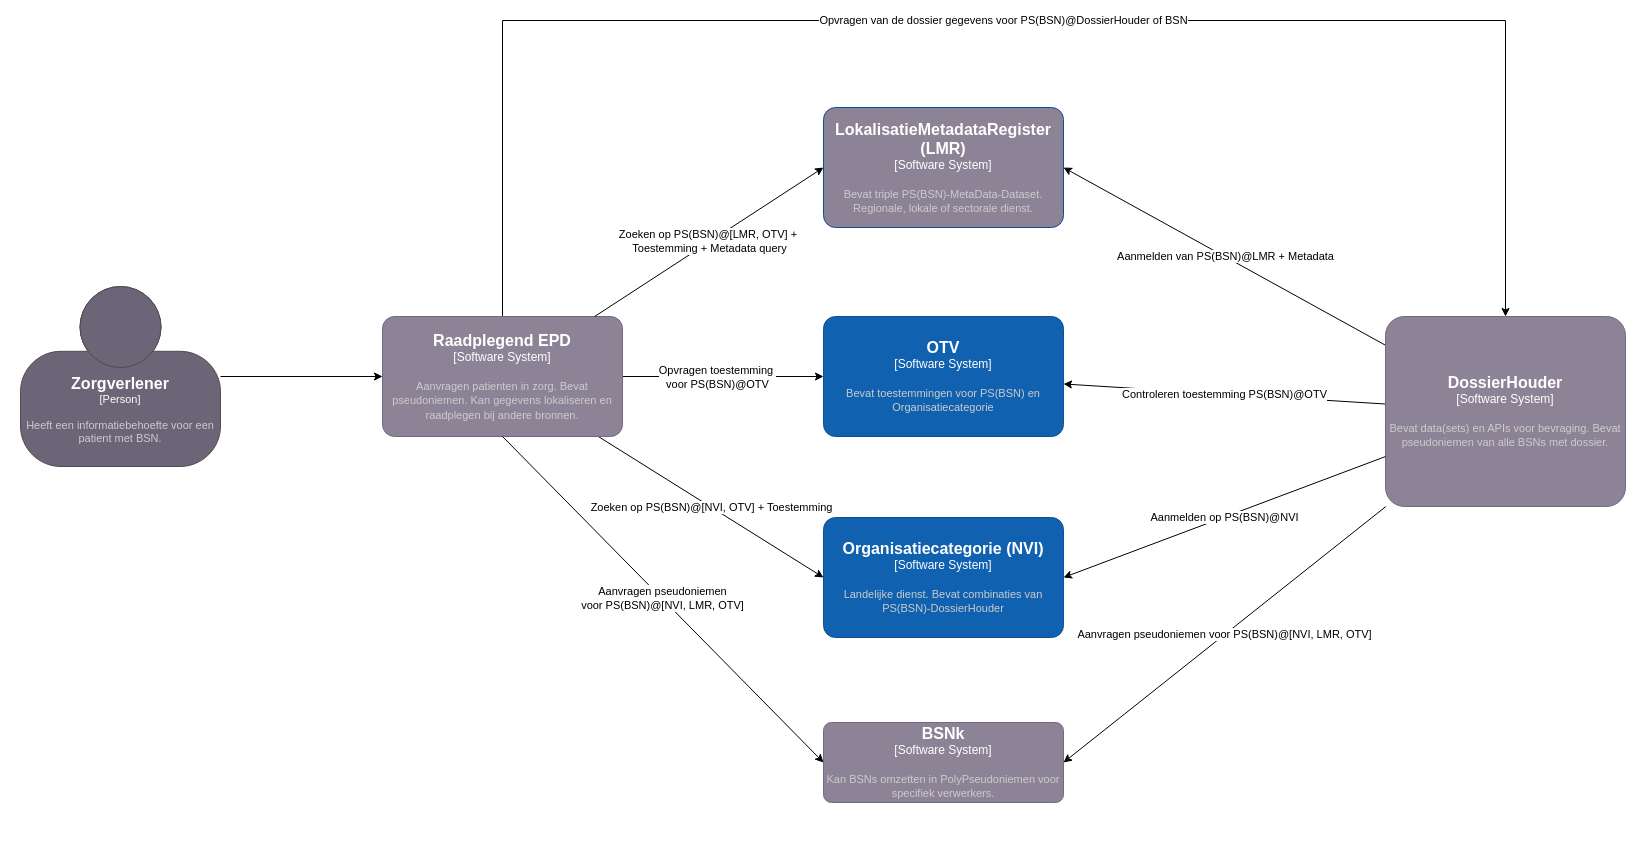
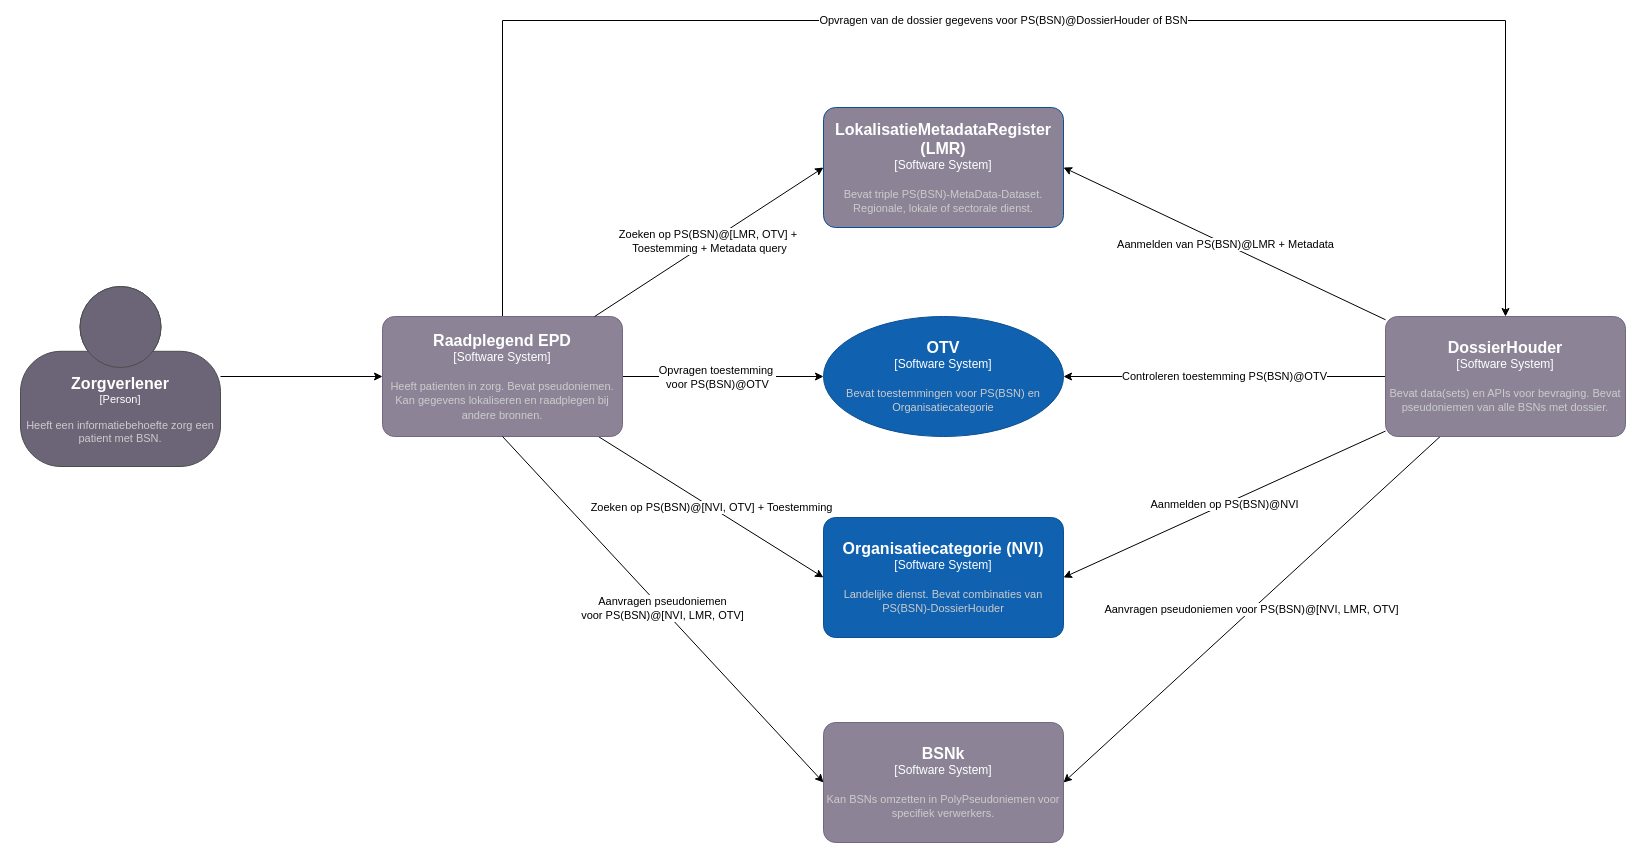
- <mxCell id="7" value="&lt;font style=&quot;font-size: 16px&quot;&gt;&lt;b&gt;Raadplegend EPD&lt;/b&gt;&lt;/font&gt;&lt;div&gt;[Software System]&lt;/div&gt;&lt;br&gt;&lt;div&gt;&lt;font style=&quot;font-size: 11px&quot;&gt;&lt;font color=&quot;#cccccc&quot;&gt;Aanvragen patienten in zorg. Bevat pseudoniemen. Kan gegevens lokaliseren en raadplegen bij andere bronnen.&lt;/font&gt;&lt;/div&gt;" style="rounded=1;whiteSpace=wrap;html=1;labelBackgroundColor=none;fillColor=#8C8496;fontColor=#ffffff;align=center;arcSize=10;strokeColor=#736782;metaEdit=1;resizable=0;points=[[0.25,0,0],[0.5,0,0],[0.75,0,0],[1,0.25,0],[1,0.5,0],[1,0.75,0],[0.75,1,0],[0.5,1,0],[0.25,1,0],[0,0.75,0],[0,0.5,0],[0,0.25,0]];" vertex="1" parent="1"><mxGeometry x="382" y="316" width="240" height="120" as="geometry" /></mxCell>
+ <mxCell id="7" value="&lt;font style=&quot;font-size: 16px&quot;&gt;&lt;b&gt;Raadplegend EPD&lt;/b&gt;&lt;/font&gt;&lt;div&gt;[Software System]&lt;/div&gt;&lt;br&gt;&lt;div&gt;&lt;font style=&quot;font-size: 11px&quot;&gt;&lt;font color=&quot;#cccccc&quot;&gt;Heeft patienten in zorg. Bevat pseudoniemen. Kan gegevens lokaliseren en raadplegen bij andere bronnen.&lt;/font&gt;&lt;/div&gt;" style="rounded=1;whiteSpace=wrap;html=1;labelBackgroundColor=none;fillColor=#8C8496;fontColor=#ffffff;align=center;arcSize=10;strokeColor=#736782;metaEdit=1;resizable=0;points=[[0.25,0,0],[0.5,0,0],[0.75,0,0],[1,0.25,0],[1,0.5,0],[1,0.75,0],[0.75,1,0],[0.5,1,0],[0.25,1,0],[0,0.75,0],[0,0.5,0],[0,0.25,0]];" vertex="1" parent="1"><mxGeometry x="382" y="316" width="240" height="120" as="geometry" /></mxCell>
- <mxCell id="18" value="&lt;font style=&quot;font-size: 16px&quot;&gt;&lt;b&gt;OTV&lt;/b&gt;&lt;/font&gt;&lt;div&gt;[Software System]&lt;/div&gt;&lt;br&gt;&lt;div&gt;&lt;font style=&quot;font-size: 11px&quot;&gt;&lt;font color=&quot;#cccccc&quot;&gt;Bevat toestemmingen voor PS(BSN) en Organisatiecategorie&lt;/font&gt;&lt;/div&gt;" style="rounded=1;whiteSpace=wrap;html=1;labelBackgroundColor=none;fillColor=#1061B0;fontColor=#ffffff;align=center;arcSize=10;strokeColor=#0D5091;metaEdit=1;resizable=0;points=[[0.25,0,0],[0.5,0,0],[0.75,0,0],[1,0.25,0],[1,0.5,0],[1,0.75,0],[0.75,1,0],[0.5,1,0],[0.25,1,0],[0,0.75,0],[0,0.5,0],[0,0.25,0]];" vertex="1" parent="1"><mxGeometry x="823" y="316" width="240" height="120" as="geometry" /></mxCell>
+ <mxCell id="18" value="&lt;font style=&quot;font-size: 16px&quot;&gt;&lt;b&gt;OTV&lt;/b&gt;&lt;/font&gt;&lt;div&gt;[Software System]&lt;/div&gt;&lt;br&gt;&lt;div&gt;&lt;font style=&quot;font-size: 11px&quot;&gt;&lt;font color=&quot;#cccccc&quot;&gt;Bevat toestemmingen voor PS(BSN) en Organisatiecategorie&lt;/font&gt;&lt;/div&gt;" style="ellipse;whiteSpace=wrap;html=1;labelBackgroundColor=none;fillColor=#1061B0;fontColor=#ffffff;align=center;arcSize=10;strokeColor=#0D5091;metaEdit=1;resizable=0;points=[[0.25,0,0],[0.5,0,0],[0.75,0,0],[1,0.25,0],[1,0.5,0],[1,0.75,0],[0.75,1,0],[0.5,1,0],[0.25,1,0],[0,0.75,0],[0,0.5,0],[0,0.25,0]];" vertex="1" parent="1"><mxGeometry x="823" y="316" width="240" height="120" as="geometry" /></mxCell>
- <mxCell id="19" value="&lt;font style=&quot;font-size: 16px&quot;&gt;&lt;b&gt;Zorgverlener&lt;/b&gt;&lt;/font&gt;&lt;div&gt;[Person]&lt;/div&gt;&lt;br&gt;&lt;div&gt;&lt;font style=&quot;font-size: 11px&quot;&gt;&lt;font color=&quot;#cccccc&quot;&gt;Heeft een informatiebehoefte voor een patient met BSN.&lt;/font&gt;&lt;/div&gt;" style="html=1;fontSize=11;dashed=0;whiteSpace=wrap;fillColor=#6C6477;strokeColor=#4D4D4D;fontColor=#ffffff;shape=mxgraph.c4.person2;align=center;metaEdit=1;points=[[0.5,0,0],[1,0.5,0],[1,0.75,0],[0.75,1,0],[0.5,1,0],[0.25,1,0],[0,0.75,0],[0,0.5,0]];resizable=0;" vertex="1" parent="1"><mxGeometry x="20" y="286" width="200" height="180" as="geometry" /></mxCell>
+ <mxCell id="19" value="&lt;font style=&quot;font-size: 16px&quot;&gt;&lt;b&gt;Zorgverlener&lt;/b&gt;&lt;/font&gt;&lt;div&gt;[Person]&lt;/div&gt;&lt;br&gt;&lt;div&gt;&lt;font style=&quot;font-size: 11px&quot;&gt;&lt;font color=&quot;#cccccc&quot;&gt;Heeft een informatiebehoefte zorg een patient met BSN.&lt;/font&gt;&lt;/div&gt;" style="html=1;fontSize=11;dashed=0;whiteSpace=wrap;fillColor=#6C6477;strokeColor=#4D4D4D;fontColor=#ffffff;shape=mxgraph.c4.person2;align=center;metaEdit=1;points=[[0.5,0,0],[1,0.5,0],[1,0.75,0],[0.75,1,0],[0.5,1,0],[0.25,1,0],[0,0.75,0],[0,0.5,0]];resizable=0;" vertex="1" parent="1"><mxGeometry x="20" y="286" width="200" height="180" as="geometry" /></mxCell>
- <mxCell id="13" value="&lt;font style=&quot;font-size: 16px&quot;&gt;&lt;b&gt;DossierHouder&lt;/b&gt;&lt;/font&gt;&lt;div&gt;[Software System]&lt;/div&gt;&lt;br&gt;&lt;div&gt;&lt;font style=&quot;font-size: 11px&quot;&gt;&lt;font color=&quot;#cccccc&quot;&gt;Bevat data(sets) en APIs voor bevraging. Bevat pseudoniemen van alle BSNs met dossier.&lt;/font&gt;&lt;/div&gt;" style="rounded=1;whiteSpace=wrap;html=1;labelBackgroundColor=none;fillColor=#8C8496;fontColor=#ffffff;align=center;arcSize=10;strokeColor=#736782;metaEdit=1;resizable=0;points=[[0.25,0,0],[0.5,0,0],[0.75,0,0],[1,0.25,0],[1,0.5,0],[1,0.75,0],[0.75,1,0],[0.5,1,0],[0.25,1,0],[0,0.75,0],[0,0.5,0],[0,0.25,0]];" vertex="1" parent="1"><mxGeometry x="1385" y="316" width="240" height="190" as="geometry" /></mxCell>
+ <mxCell id="13" value="&lt;font style=&quot;font-size: 16px&quot;&gt;&lt;b&gt;DossierHouder&lt;/b&gt;&lt;/font&gt;&lt;div&gt;[Software System]&lt;/div&gt;&lt;br&gt;&lt;div&gt;&lt;font style=&quot;font-size: 11px&quot;&gt;&lt;font color=&quot;#cccccc&quot;&gt;Bevat data(sets) en APIs voor bevraging. Bevat pseudoniemen van alle BSNs met dossier.&lt;/font&gt;&lt;/div&gt;" style="rounded=1;whiteSpace=wrap;html=1;labelBackgroundColor=none;fillColor=#8C8496;fontColor=#ffffff;align=center;arcSize=10;strokeColor=#736782;metaEdit=1;resizable=0;points=[[0.25,0,0],[0.5,0,0],[0.75,0,0],[1,0.25,0],[1,0.5,0],[1,0.75,0],[0.75,1,0],[0.5,1,0],[0.25,1,0],[0,0.75,0],[0,0.5,0],[0,0.25,0]];" vertex="1" parent="1"><mxGeometry x="1385" y="316" width="240" height="120" as="geometry" /></mxCell>
- <mxCell id="14" value="&lt;font style=&quot;font-size: 16px&quot;&gt;&lt;b&gt;BSNk&lt;/b&gt;&lt;/font&gt;&lt;div&gt;[Software System]&lt;/div&gt;&lt;br&gt;&lt;div&gt;&lt;font style=&quot;font-size: 11px&quot;&gt;&lt;font color=&quot;#cccccc&quot;&gt;Kan BSNs omzetten in PolyPseudoniemen voor specifiek verwerkers.&lt;/font&gt;&lt;/div&gt;" style="rounded=1;whiteSpace=wrap;html=1;labelBackgroundColor=none;fillColor=#8C8496;fontColor=#ffffff;align=center;arcSize=10;strokeColor=#736782;metaEdit=1;resizable=0;points=[[0.25,0,0],[0.5,0,0],[0.75,0,0],[1,0.25,0],[1,0.5,0],[1,0.75,0],[0.75,1,0],[0.5,1,0],[0.25,1,0],[0,0.75,0],[0,0.5,0],[0,0.25,0]];" vertex="1" parent="1"><mxGeometry x="823" y="722" width="240" height="80" as="geometry" /></mxCell>
+ <mxCell id="14" value="&lt;font style=&quot;font-size: 16px&quot;&gt;&lt;b&gt;BSNk&lt;/b&gt;&lt;/font&gt;&lt;div&gt;[Software System]&lt;/div&gt;&lt;br&gt;&lt;div&gt;&lt;font style=&quot;font-size: 11px&quot;&gt;&lt;font color=&quot;#cccccc&quot;&gt;Kan BSNs omzetten in PolyPseudoniemen voor specifiek verwerkers.&lt;/font&gt;&lt;/div&gt;" style="rounded=1;whiteSpace=wrap;html=1;labelBackgroundColor=none;fillColor=#8C8496;fontColor=#ffffff;align=center;arcSize=10;strokeColor=#736782;metaEdit=1;resizable=0;points=[[0.25,0,0],[0.5,0,0],[0.75,0,0],[1,0.25,0],[1,0.5,0],[1,0.75,0],[0.75,1,0],[0.5,1,0],[0.25,1,0],[0,0.75,0],[0,0.5,0],[0,0.25,0]];" vertex="1" parent="1"><mxGeometry x="823" y="722" width="240" height="120" as="geometry" /></mxCell>
